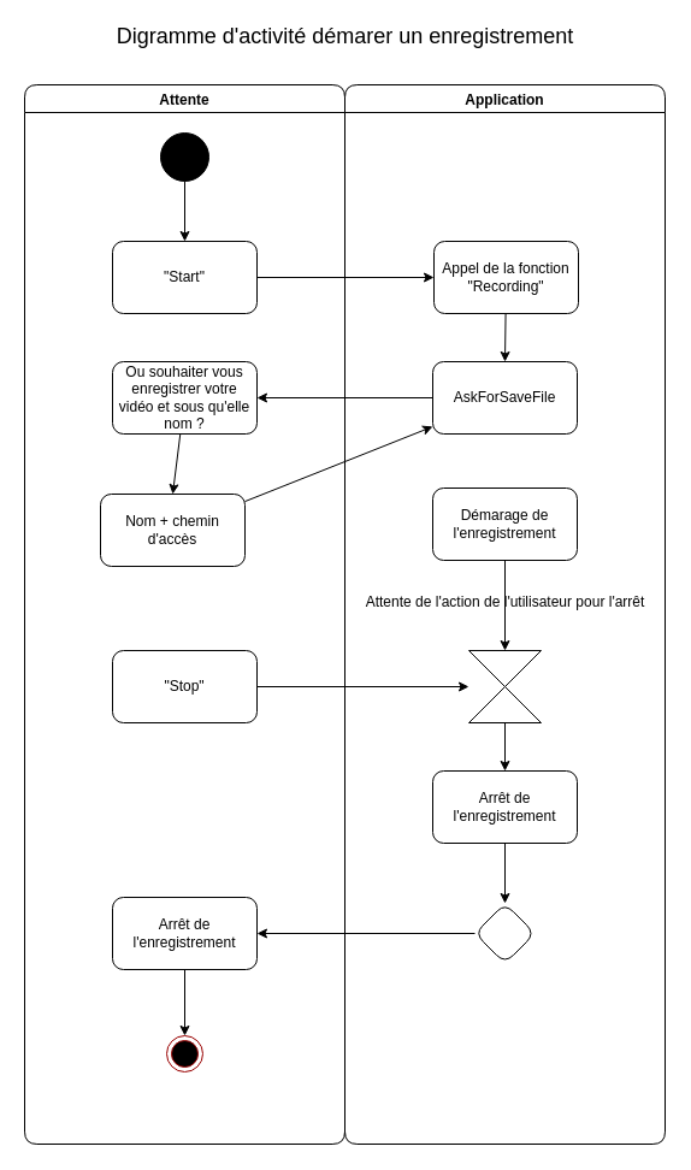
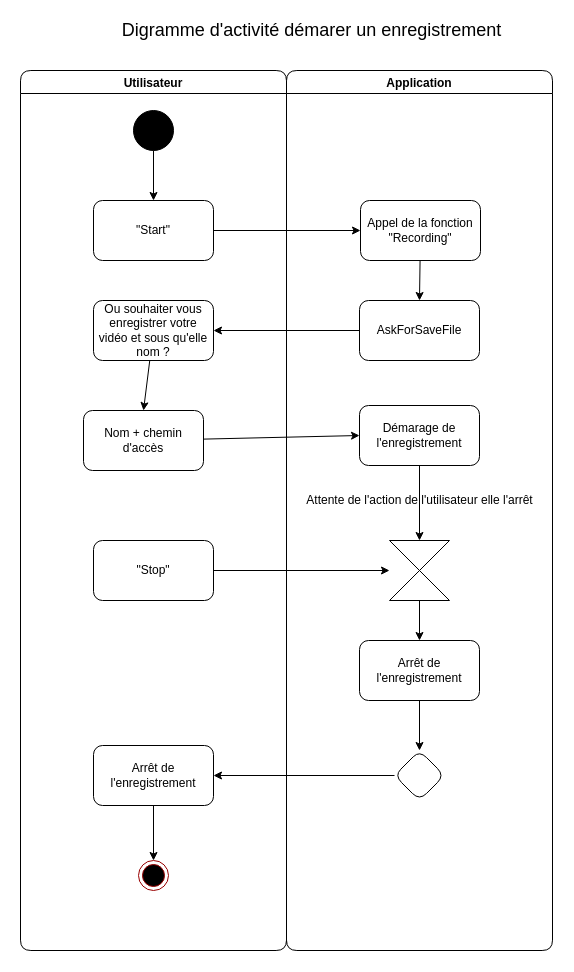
- <mxCell id="30" value="&lt;font style=&quot;font-size: 18px&quot;&gt;Digramme d'activité démarer un enregistrement&lt;/font&gt;" style="text;html=1;align=center;verticalAlign=middle;resizable=0;points=[];autosize=1;strokeColor=none;fillColor=none;fontColor=#000000;rounded=1;" parent="1" vertex="1"><mxGeometry x="86" y="20" width="400" height="20" as="geometry" /></mxCell>
+ <mxCell id="30" value="&lt;font style=&quot;font-size: 18px&quot;&gt;Digramme d'activité démarer un enregistrement&lt;/font&gt;" style="text;html=1;align=center;verticalAlign=middle;resizable=0;points=[];autosize=1;strokeColor=none;fillColor=none;fontColor=#000000;rounded=1;" parent="1" vertex="1"><mxGeometry x="111" y="20" width="400" height="20" as="geometry" /></mxCell>
- <mxCell id="14" value="Attente" style="swimlane;rounded=1;" parent="1" vertex="1"><mxGeometry x="20" y="70" width="266" height="880" as="geometry" /></mxCell>
+ <mxCell id="14" value="Utilisateur" style="swimlane;rounded=1;" parent="1" vertex="1"><mxGeometry x="20" y="70" width="266" height="880" as="geometry" /></mxCell>
- <mxCell id="28" style="edgeStyle=none;html=1;fontColor=#000000;rounded=1;" parent="1" source="23" target="13" edge="1"><mxGeometry relative="1" as="geometry" /></mxCell>
+ <mxCell id="28" style="edgeStyle=none;html=1;entryX=0;entryY=0.5;entryDx=0;entryDy=0;fontColor=#000000;rounded=1;" parent="1" source="23" target="12" edge="1"><mxGeometry relative="1" as="geometry" /></mxCell>
- <mxCell id="7" value="Attente de l'action de l'utilisateur pour l'arrêt" style="text;html=1;align=center;verticalAlign=middle;resizable=0;points=[];autosize=1;strokeColor=none;fillColor=none;fontColor=none;rounded=1;" parent="2" vertex="1"><mxGeometry x="8" y="420" width="250" height="20" as="geometry" /></mxCell>
+ <mxCell id="7" value="Attente de l'action de l'utilisateur elle l'arrêt" style="text;html=1;align=center;verticalAlign=middle;resizable=0;points=[];autosize=1;strokeColor=none;fillColor=none;fontColor=none;rounded=1;" parent="2" vertex="1"><mxGeometry x="8" y="420" width="250" height="20" as="geometry" /></mxCell>
